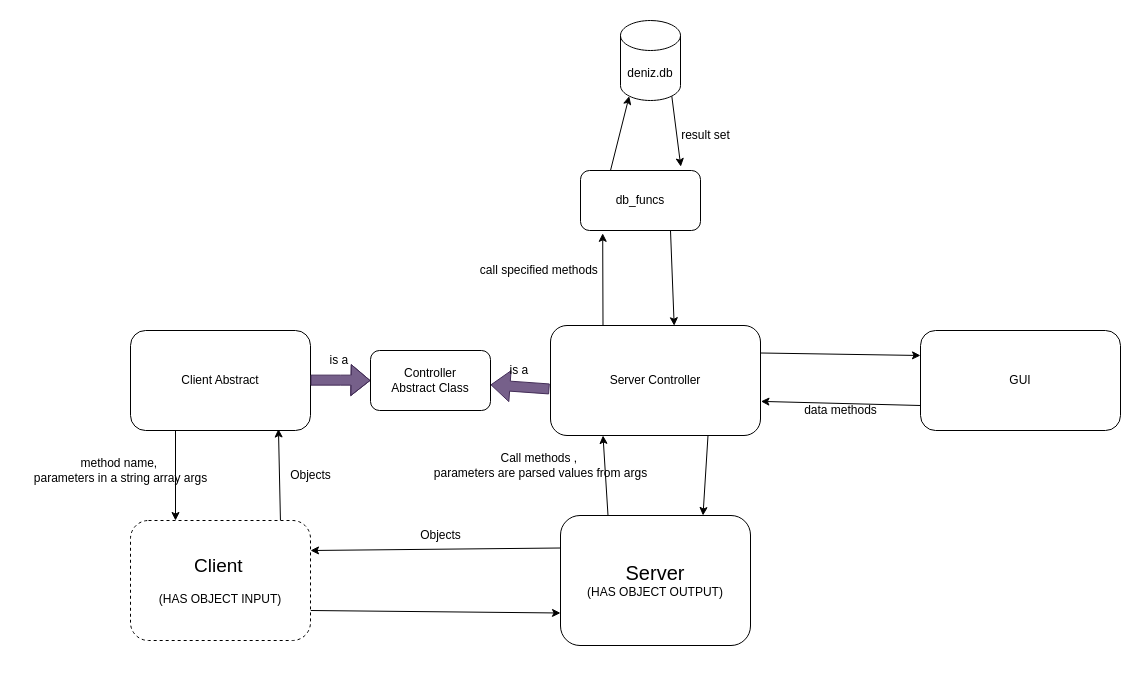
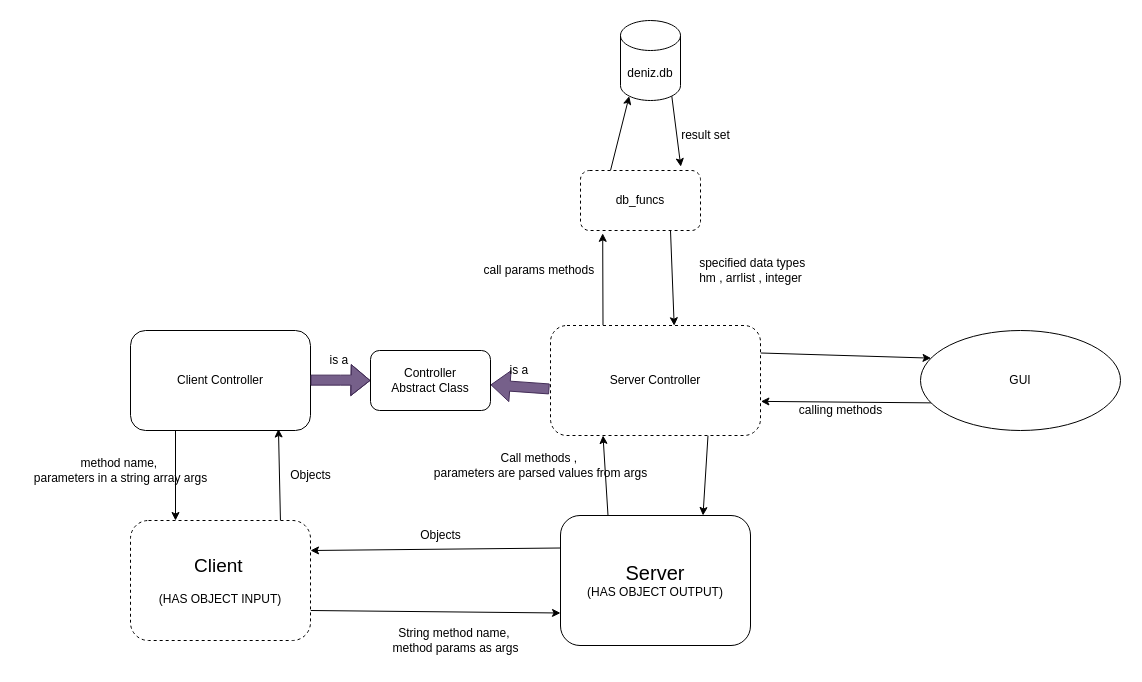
- <mxCell id="24" value="db_funcs" style="rounded=1;whiteSpace=wrap;html=1;fontFamily=Helvetica;fontSize=12;" parent="1" vertex="1"><mxGeometry x="580" y="170" width="120" height="60" as="geometry" /></mxCell>
+ <mxCell id="24" value="db_funcs" style="rounded=1;whiteSpace=wrap;html=1;fontFamily=Helvetica;fontSize=12;dashed=1;" parent="1" vertex="1"><mxGeometry x="580" y="170" width="120" height="60" as="geometry" /></mxCell>
- <mxCell id="26" value="call specified methods&amp;nbsp;" style="text;html=1;align=center;verticalAlign=middle;resizable=0;points=[];autosize=1;strokeColor=none;fillColor=none;fontSize=12;fontFamily=Helvetica;" parent="1" vertex="1"><mxGeometry x="470" y="255" width="140" height="30" as="geometry" /></mxCell>
+ <mxCell id="26" value="call params methods&amp;nbsp;" style="text;html=1;align=center;verticalAlign=middle;resizable=0;points=[];autosize=1;strokeColor=none;fillColor=none;fontSize=12;fontFamily=Helvetica;" parent="1" vertex="1"><mxGeometry x="470" y="255" width="140" height="30" as="geometry" /></mxCell>
+ <mxCell id="27" value="&amp;nbsp;specified data types&lt;br&gt;hm , arrlist , integer" style="text;html=1;align=center;verticalAlign=middle;resizable=0;points=[];autosize=1;strokeColor=none;fillColor=none;fontSize=12;fontFamily=Helvetica;" parent="1" vertex="1"><mxGeometry x="685" y="250" width="130" height="40" as="geometry" /></mxCell>
- <mxCell id="3" value="Client Abstract" style="rounded=1;whiteSpace=wrap;html=1;" parent="1" vertex="1"><mxGeometry x="130" y="330" width="180" height="100" as="geometry" /></mxCell>
+ <mxCell id="3" value="Client Controller" style="rounded=1;whiteSpace=wrap;html=1;" parent="1" vertex="1"><mxGeometry x="130" y="330" width="180" height="100" as="geometry" /></mxCell>
- <mxCell id="13" value="Server Controller" style="rounded=1;whiteSpace=wrap;html=1;" parent="1" vertex="1"><mxGeometry x="550" y="325" width="210" height="110" as="geometry" /></mxCell>
+ <mxCell id="13" value="Server Controller" style="rounded=1;whiteSpace=wrap;html=1;dashed=1;" parent="1" vertex="1"><mxGeometry x="550" y="325" width="210" height="110" as="geometry" /></mxCell>
- <mxCell id="29" value="GUI" style="rounded=1;whiteSpace=wrap;html=1;fontFamily=Helvetica;fontSize=12;" parent="1" vertex="1"><mxGeometry x="920" y="330" width="200" height="100" as="geometry" /></mxCell>
+ <mxCell id="29" value="GUI" style="ellipse;whiteSpace=wrap;html=1;fontFamily=Helvetica;fontSize=12;" parent="1" vertex="1"><mxGeometry x="920" y="330" width="200" height="100" as="geometry" /></mxCell>
- <mxCell id="30" value="data methods" style="text;html=1;align=center;verticalAlign=middle;resizable=0;points=[];autosize=1;strokeColor=none;fillColor=none;fontSize=12;fontFamily=Helvetica;" parent="1" vertex="1"><mxGeometry x="785" y="395" width="110" height="30" as="geometry" /></mxCell>
+ <mxCell id="30" value="calling methods" style="text;html=1;align=center;verticalAlign=middle;resizable=0;points=[];autosize=1;strokeColor=none;fillColor=none;fontSize=12;fontFamily=Helvetica;" parent="1" vertex="1"><mxGeometry x="785" y="395" width="110" height="30" as="geometry" /></mxCell>
+ <mxCell id="14" value="String method name,&amp;nbsp;&lt;br&gt;method params as args" style="text;html=1;align=center;verticalAlign=middle;resizable=0;points=[];autosize=1;strokeColor=none;fillColor=none;" parent="1" vertex="1"><mxGeometry x="380" y="620" width="150" height="40" as="geometry" /></mxCell>
